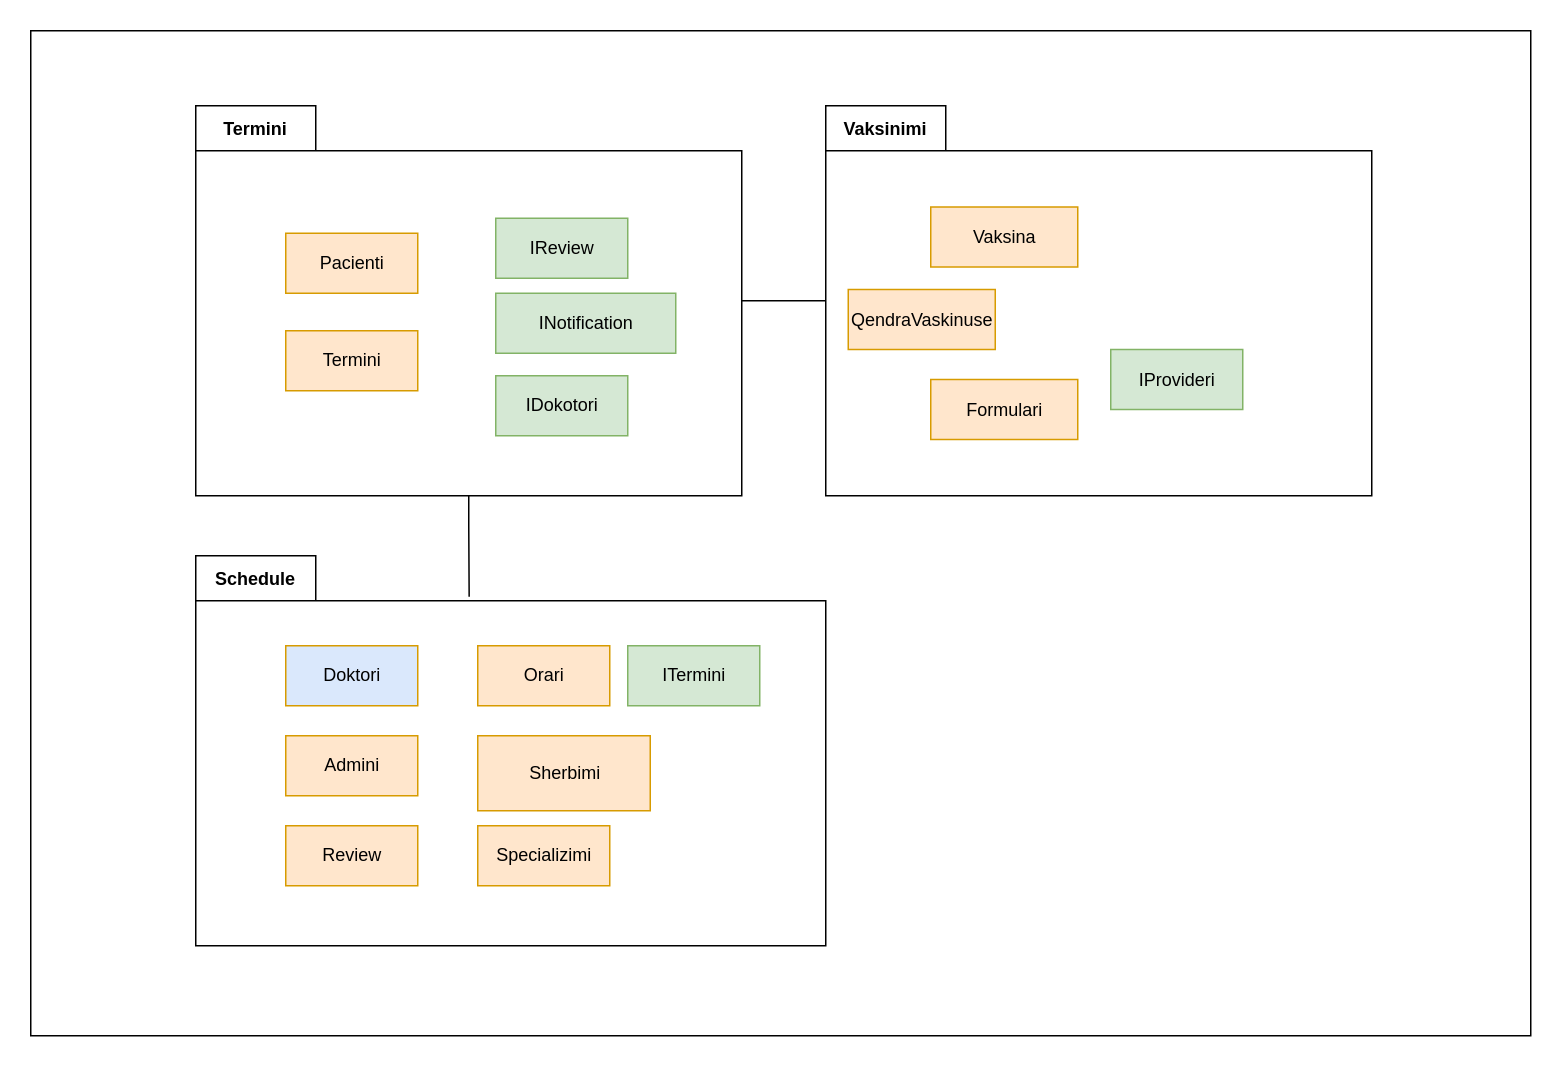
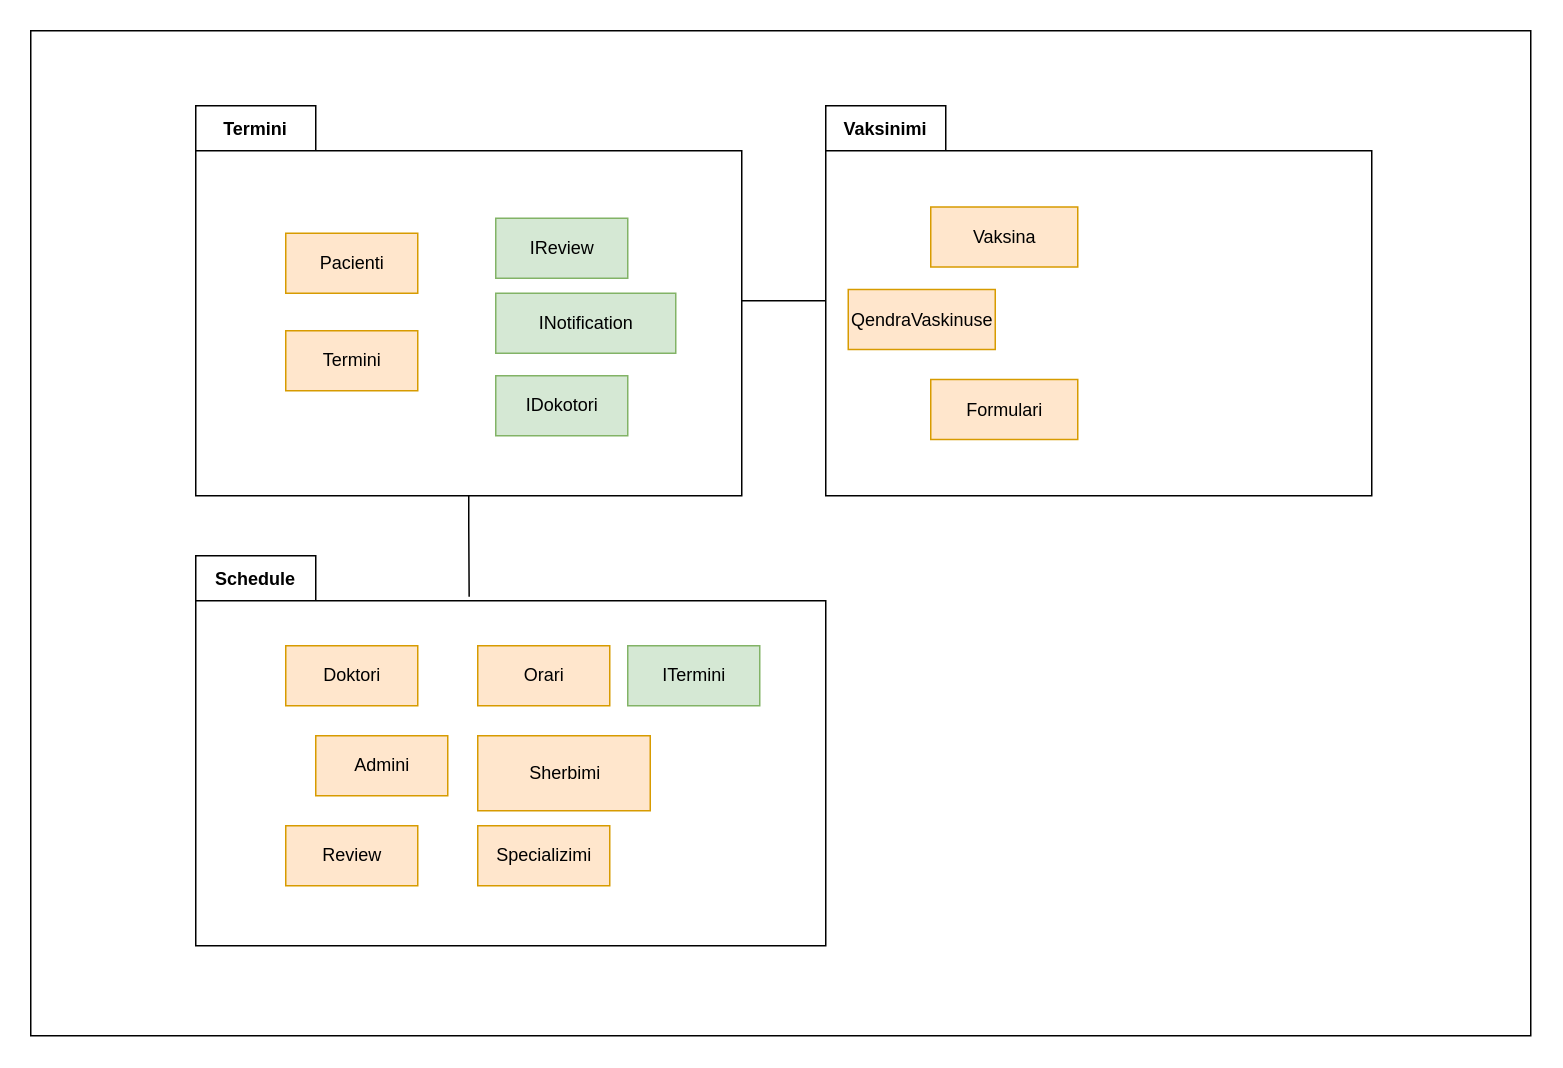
- <mxCell id="25" value="IProvideri" style="html=1;fillColor=#d5e8d4;strokeColor=#82b366;" parent="1" vertex="1"><mxGeometry x="740" y="232.5" width="88" height="40" as="geometry" /></mxCell>
- <mxCell id="13" value="Doktori" style="html=1;fillColor=#dae8fc;strokeColor=#d79b00;" parent="1" vertex="1"><mxGeometry x="190" y="430" width="88" height="40" as="geometry" /></mxCell>
+ <mxCell id="13" value="Doktori" style="html=1;fillColor=#ffe6cc;strokeColor=#d79b00;" parent="1" vertex="1"><mxGeometry x="190" y="430" width="88" height="40" as="geometry" /></mxCell>
- <mxCell id="14" value="Admini" style="html=1;fillColor=#ffe6cc;strokeColor=#d79b00;" parent="1" vertex="1"><mxGeometry x="190" y="490" width="88" height="40" as="geometry" /></mxCell>
+ <mxCell id="14" value="Admini" style="html=1;fillColor=#ffe6cc;strokeColor=#d79b00;" parent="1" vertex="1"><mxGeometry x="210" y="490" width="88" height="40" as="geometry" /></mxCell>
